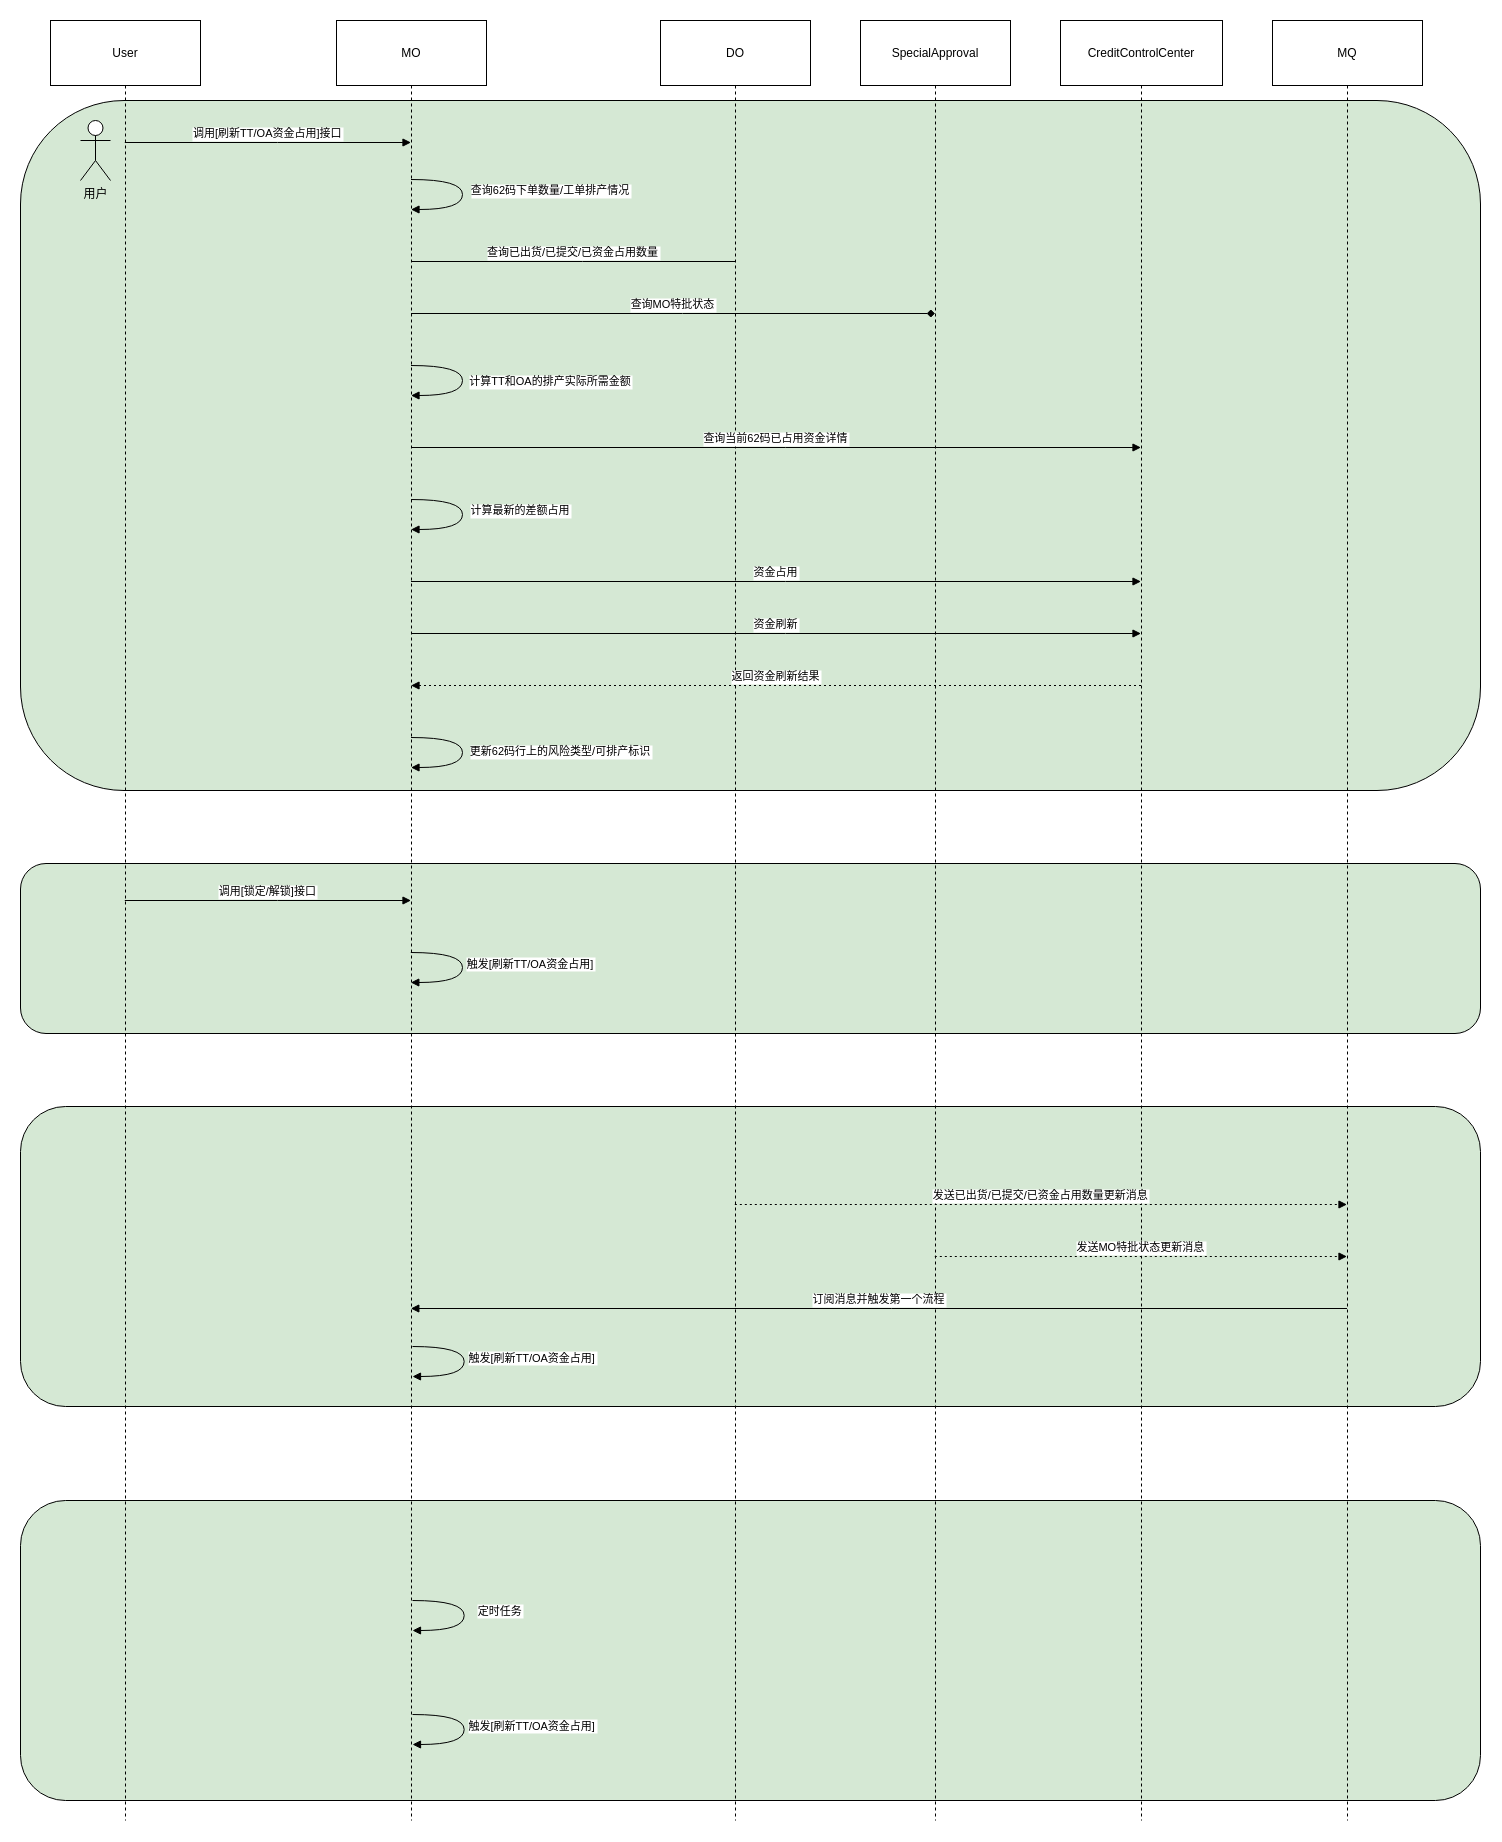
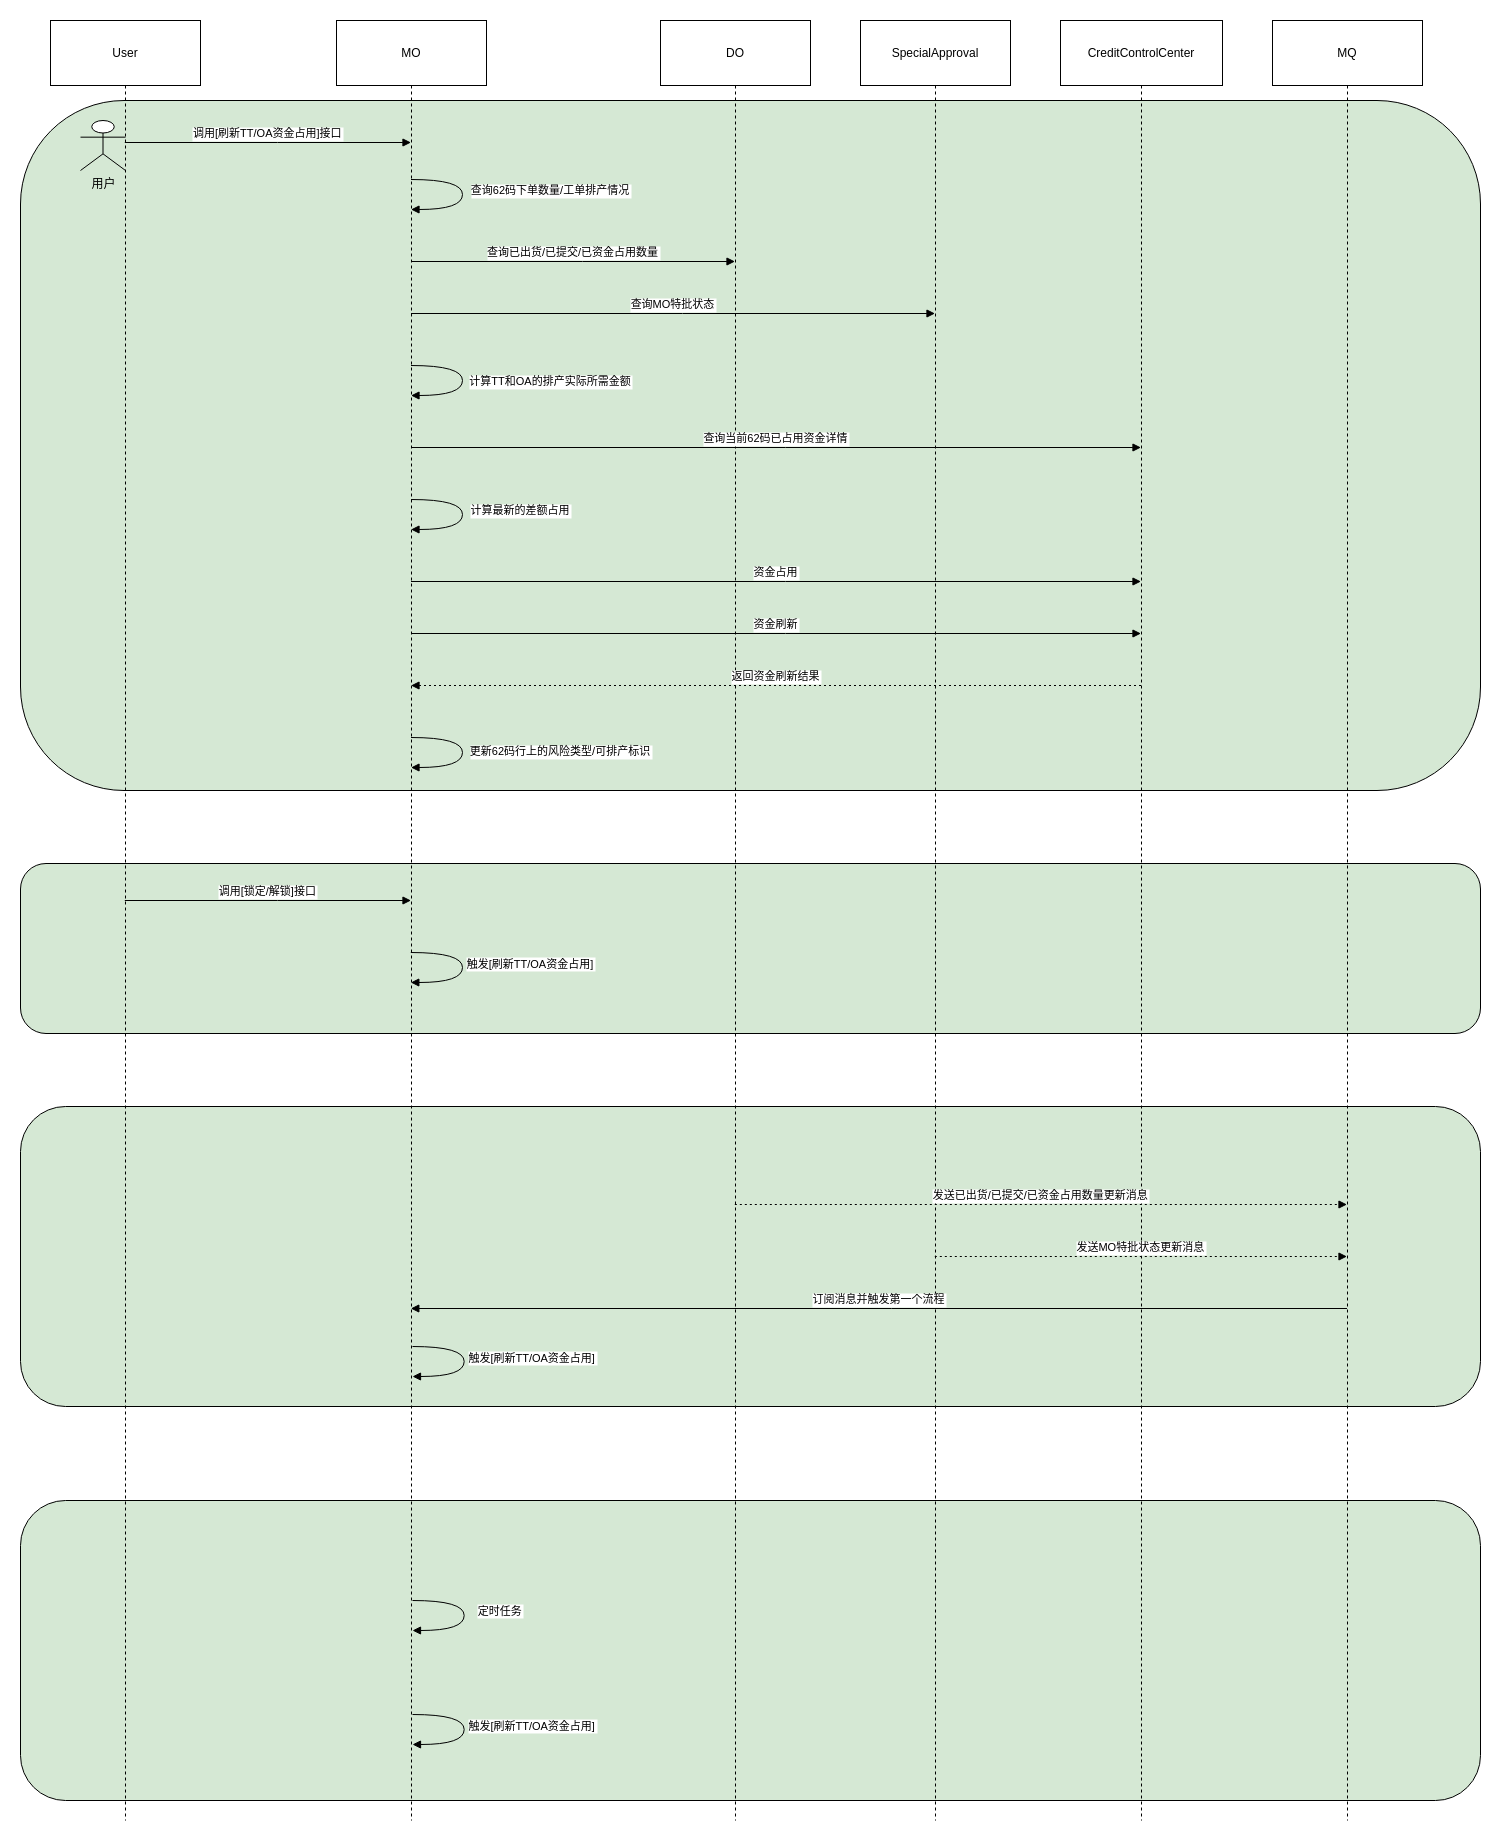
- <mxCell id="28" value="用户" style="shape=umlActor;verticalLabelPosition=bottom;verticalAlign=top;html=1;outlineConnect=0;" parent="1" vertex="1"><mxGeometry x="80" y="120" width="30" height="60" as="geometry" /></mxCell>
+ <mxCell id="28" value="用户" style="shape=umlActor;verticalLabelPosition=bottom;verticalAlign=top;html=1;outlineConnect=0;" parent="1" vertex="1"><mxGeometry x="80" y="120" width="45" height="50" as="geometry" /></mxCell>
- <mxCell id="14" value="查询已出货/已提交/已资金占用数量" style="verticalAlign=bottom;edgeStyle=elbowEdgeStyle;elbow=vertical;curved=0;rounded=0;endArrow=none;" parent="1" source="7" target="8" edge="1"><mxGeometry relative="1" as="geometry"><Array as="points"><mxPoint x="582" y="261" /></Array></mxGeometry></mxCell>
+ <mxCell id="14" value="查询已出货/已提交/已资金占用数量" style="verticalAlign=bottom;edgeStyle=elbowEdgeStyle;elbow=vertical;curved=0;rounded=0;endArrow=block;" parent="1" source="7" target="8" edge="1"><mxGeometry relative="1" as="geometry"><Array as="points"><mxPoint x="582" y="261" /></Array></mxGeometry></mxCell>
- <mxCell id="15" value="查询MO特批状态" style="verticalAlign=bottom;edgeStyle=elbowEdgeStyle;elbow=vertical;curved=0;rounded=0;endArrow=diamond;" parent="1" source="7" target="9" edge="1"><mxGeometry relative="1" as="geometry"><Array as="points"><mxPoint x="682" y="313" /></Array></mxGeometry></mxCell>
+ <mxCell id="15" value="查询MO特批状态" style="verticalAlign=bottom;edgeStyle=elbowEdgeStyle;elbow=vertical;curved=0;rounded=0;endArrow=block;" parent="1" source="7" target="9" edge="1"><mxGeometry relative="1" as="geometry"><Array as="points"><mxPoint x="682" y="313" /></Array></mxGeometry></mxCell>
